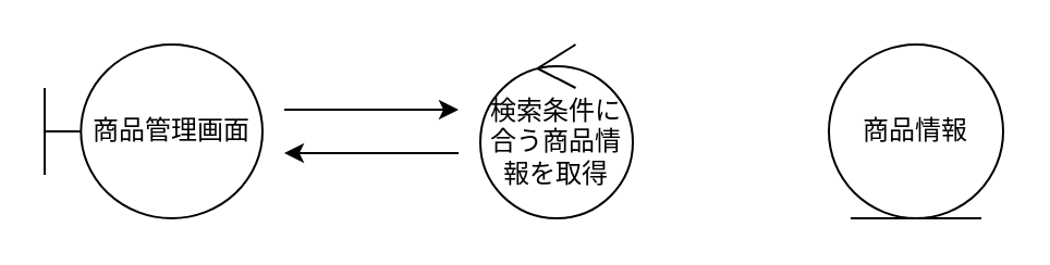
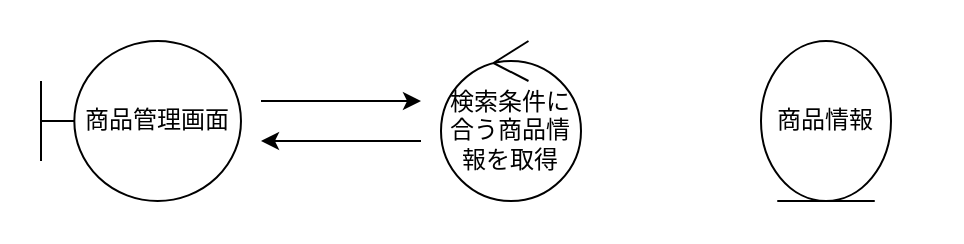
- <mxCell id="4" value="商品情報" style="ellipse;shape=umlEntity;whiteSpace=wrap;html=1;" vertex="1" parent="1"><mxGeometry x="380" y="20" width="80" height="80" as="geometry" /></mxCell>
+ <mxCell id="4" value="商品情報" style="ellipse;shape=umlEntity;whiteSpace=wrap;html=1;" vertex="1" parent="1"><mxGeometry x="380" y="20" width="65" height="80" as="geometry" /></mxCell>
